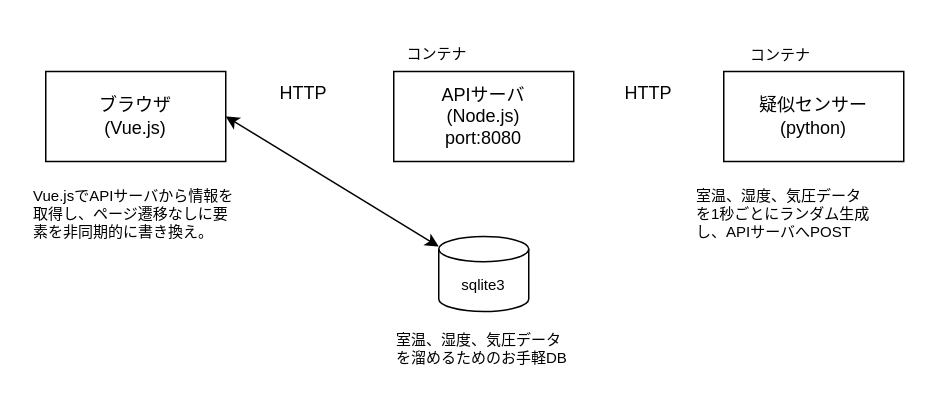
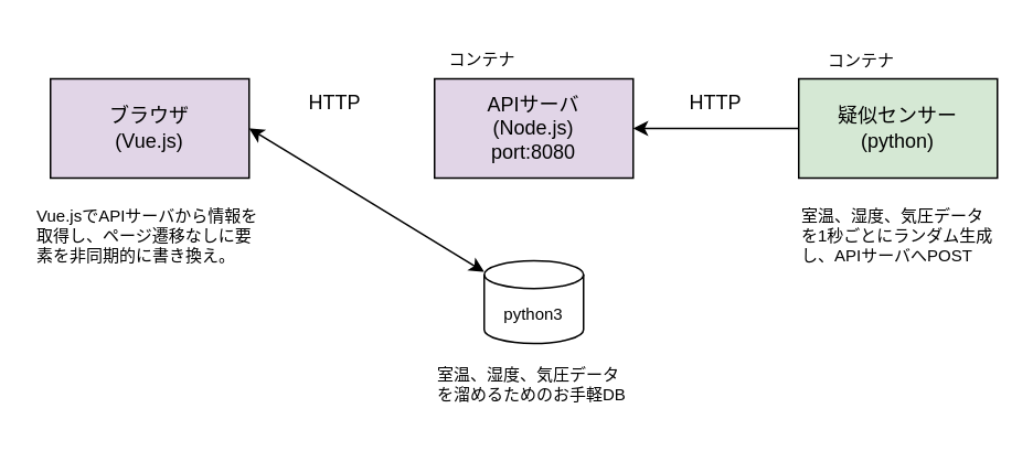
- <mxCell id="4" value="ブラウザ&lt;br&gt;(Vue.js)" style="rounded=0;whiteSpace=wrap;html=1;" vertex="1" parent="1"><mxGeometry x="30" y="47" width="120" height="60" as="geometry" /></mxCell>
+ <mxCell id="4" value="ブラウザ&lt;br&gt;(Vue.js)" style="rounded=0;whiteSpace=wrap;html=1;fillColor=#e1d5e7;" vertex="1" parent="1"><mxGeometry x="30" y="47" width="120" height="60" as="geometry" /></mxCell>
- <mxCell id="3" value="APIサーバ&lt;br&gt;(Node.js)&lt;br&gt;port:8080" style="rounded=0;whiteSpace=wrap;html=1;" vertex="1" parent="1"><mxGeometry x="262" y="47" width="120" height="60" as="geometry" /></mxCell>
+ <mxCell id="3" value="APIサーバ&lt;br&gt;(Node.js)&lt;br&gt;port:8080" style="rounded=0;whiteSpace=wrap;html=1;fillColor=#e1d5e7;" vertex="1" parent="1"><mxGeometry x="262" y="47" width="120" height="60" as="geometry" /></mxCell>
+ <mxCell id="7" value="" style="endArrow=classic;html=1;rounded=0;exitX=0;exitY=0.5;exitDx=0;exitDy=0;entryX=1;entryY=0.5;entryDx=0;entryDy=0;" edge="1" parent="1" source="2" target="3"><mxGeometry width="50" height="50" relative="1" as="geometry"><mxPoint x="452" y="177" as="sourcePoint" /><mxPoint x="502" y="127" as="targetPoint" /></mxGeometry></mxCell>
- <mxCell id="2" value="疑似センサー&lt;br&gt;(python)" style="rounded=0;whiteSpace=wrap;html=1;" vertex="1" parent="1"><mxGeometry x="482" y="47" width="120" height="60" as="geometry" /></mxCell>
+ <mxCell id="2" value="疑似センサー&lt;br&gt;(python)" style="rounded=0;whiteSpace=wrap;html=1;fillColor=#d5e8d4;" vertex="1" parent="1"><mxGeometry x="482" y="47" width="120" height="60" as="geometry" /></mxCell>
- <mxCell id="9" value="室温、湿度、気圧データを1秒ごとにランダム生成し、APIサーバへPOST" style="text;html=1;strokeColor=none;fillColor=none;align=left;verticalAlign=middle;whiteSpace=wrap;rounded=0;fontSize=10;" vertex="1" parent="1"><mxGeometry x="462" y="117" width="120" height="50" as="geometry" /></mxCell>
+ <mxCell id="9" value="室温、湿度、気圧データを1秒ごとにランダム生成し、APIサーバへPOST" style="text;html=1;strokeColor=none;fillColor=none;align=left;verticalAlign=middle;whiteSpace=wrap;rounded=0;fontSize=10;" vertex="1" parent="1"><mxGeometry x="482" y="117" width="120" height="50" as="geometry" /></mxCell>
- <mxCell id="13" value="sqlite3" style="shape=cylinder3;whiteSpace=wrap;html=1;boundedLbl=1;backgroundOutline=1;size=8.4;fontSize=10;" vertex="1" parent="1"><mxGeometry x="292" y="157" width="60" height="50" as="geometry" /></mxCell>
+ <mxCell id="13" value="python3" style="shape=cylinder3;whiteSpace=wrap;html=1;boundedLbl=1;backgroundOutline=1;size=8.4;fontSize=10;" vertex="1" parent="1"><mxGeometry x="292" y="157" width="60" height="50" as="geometry" /></mxCell>
